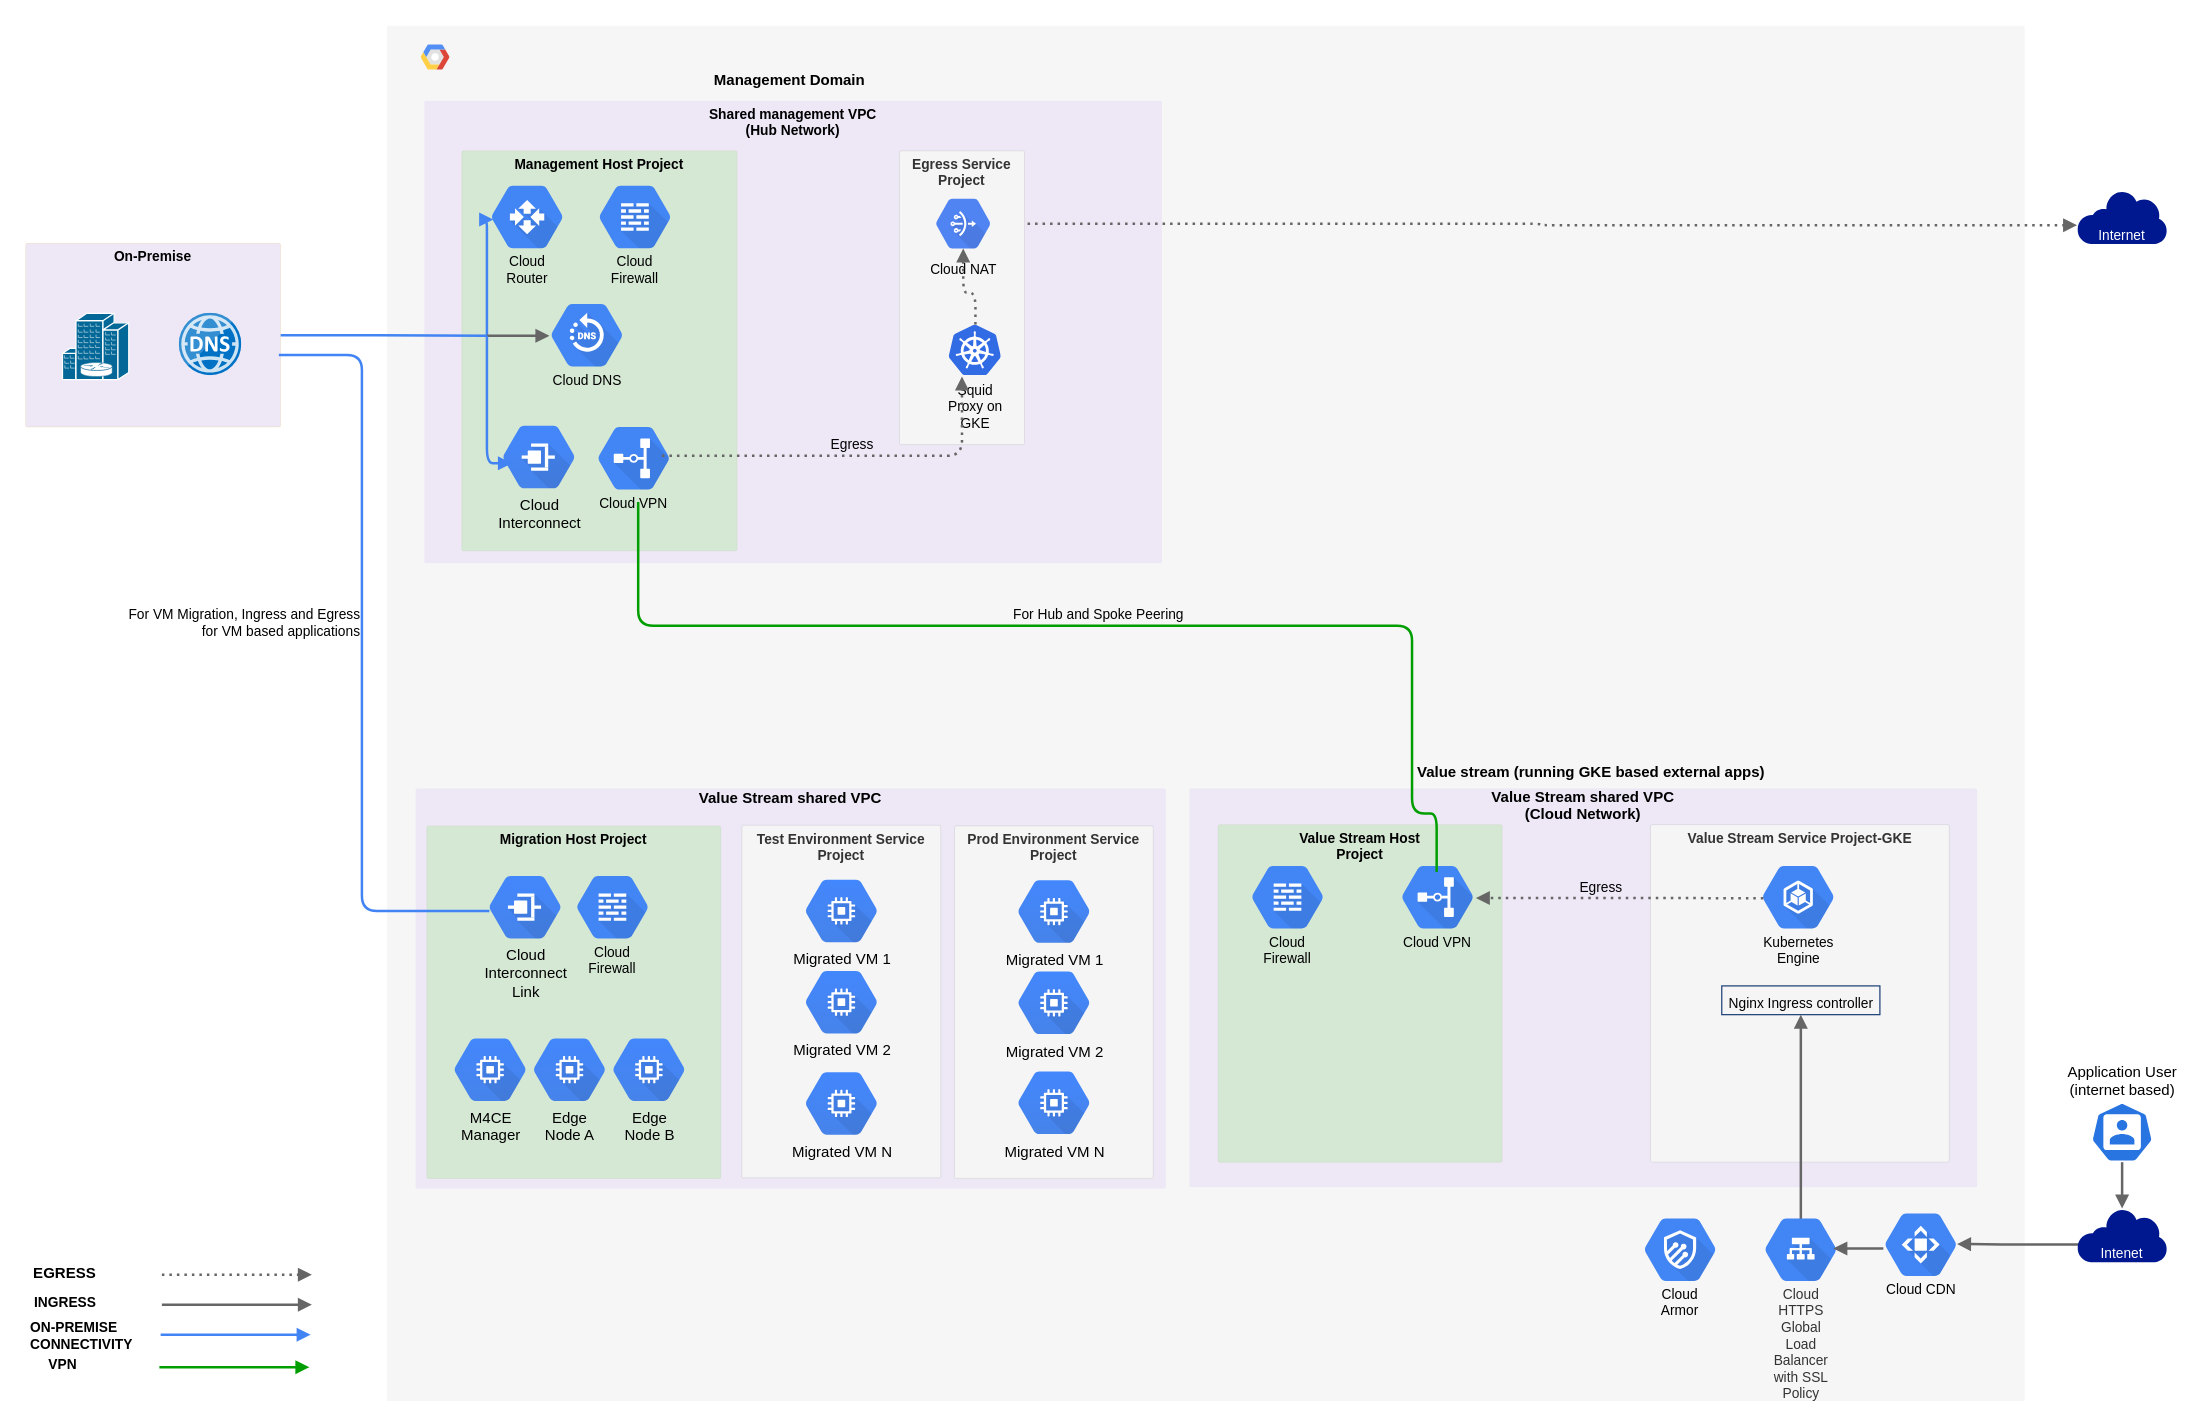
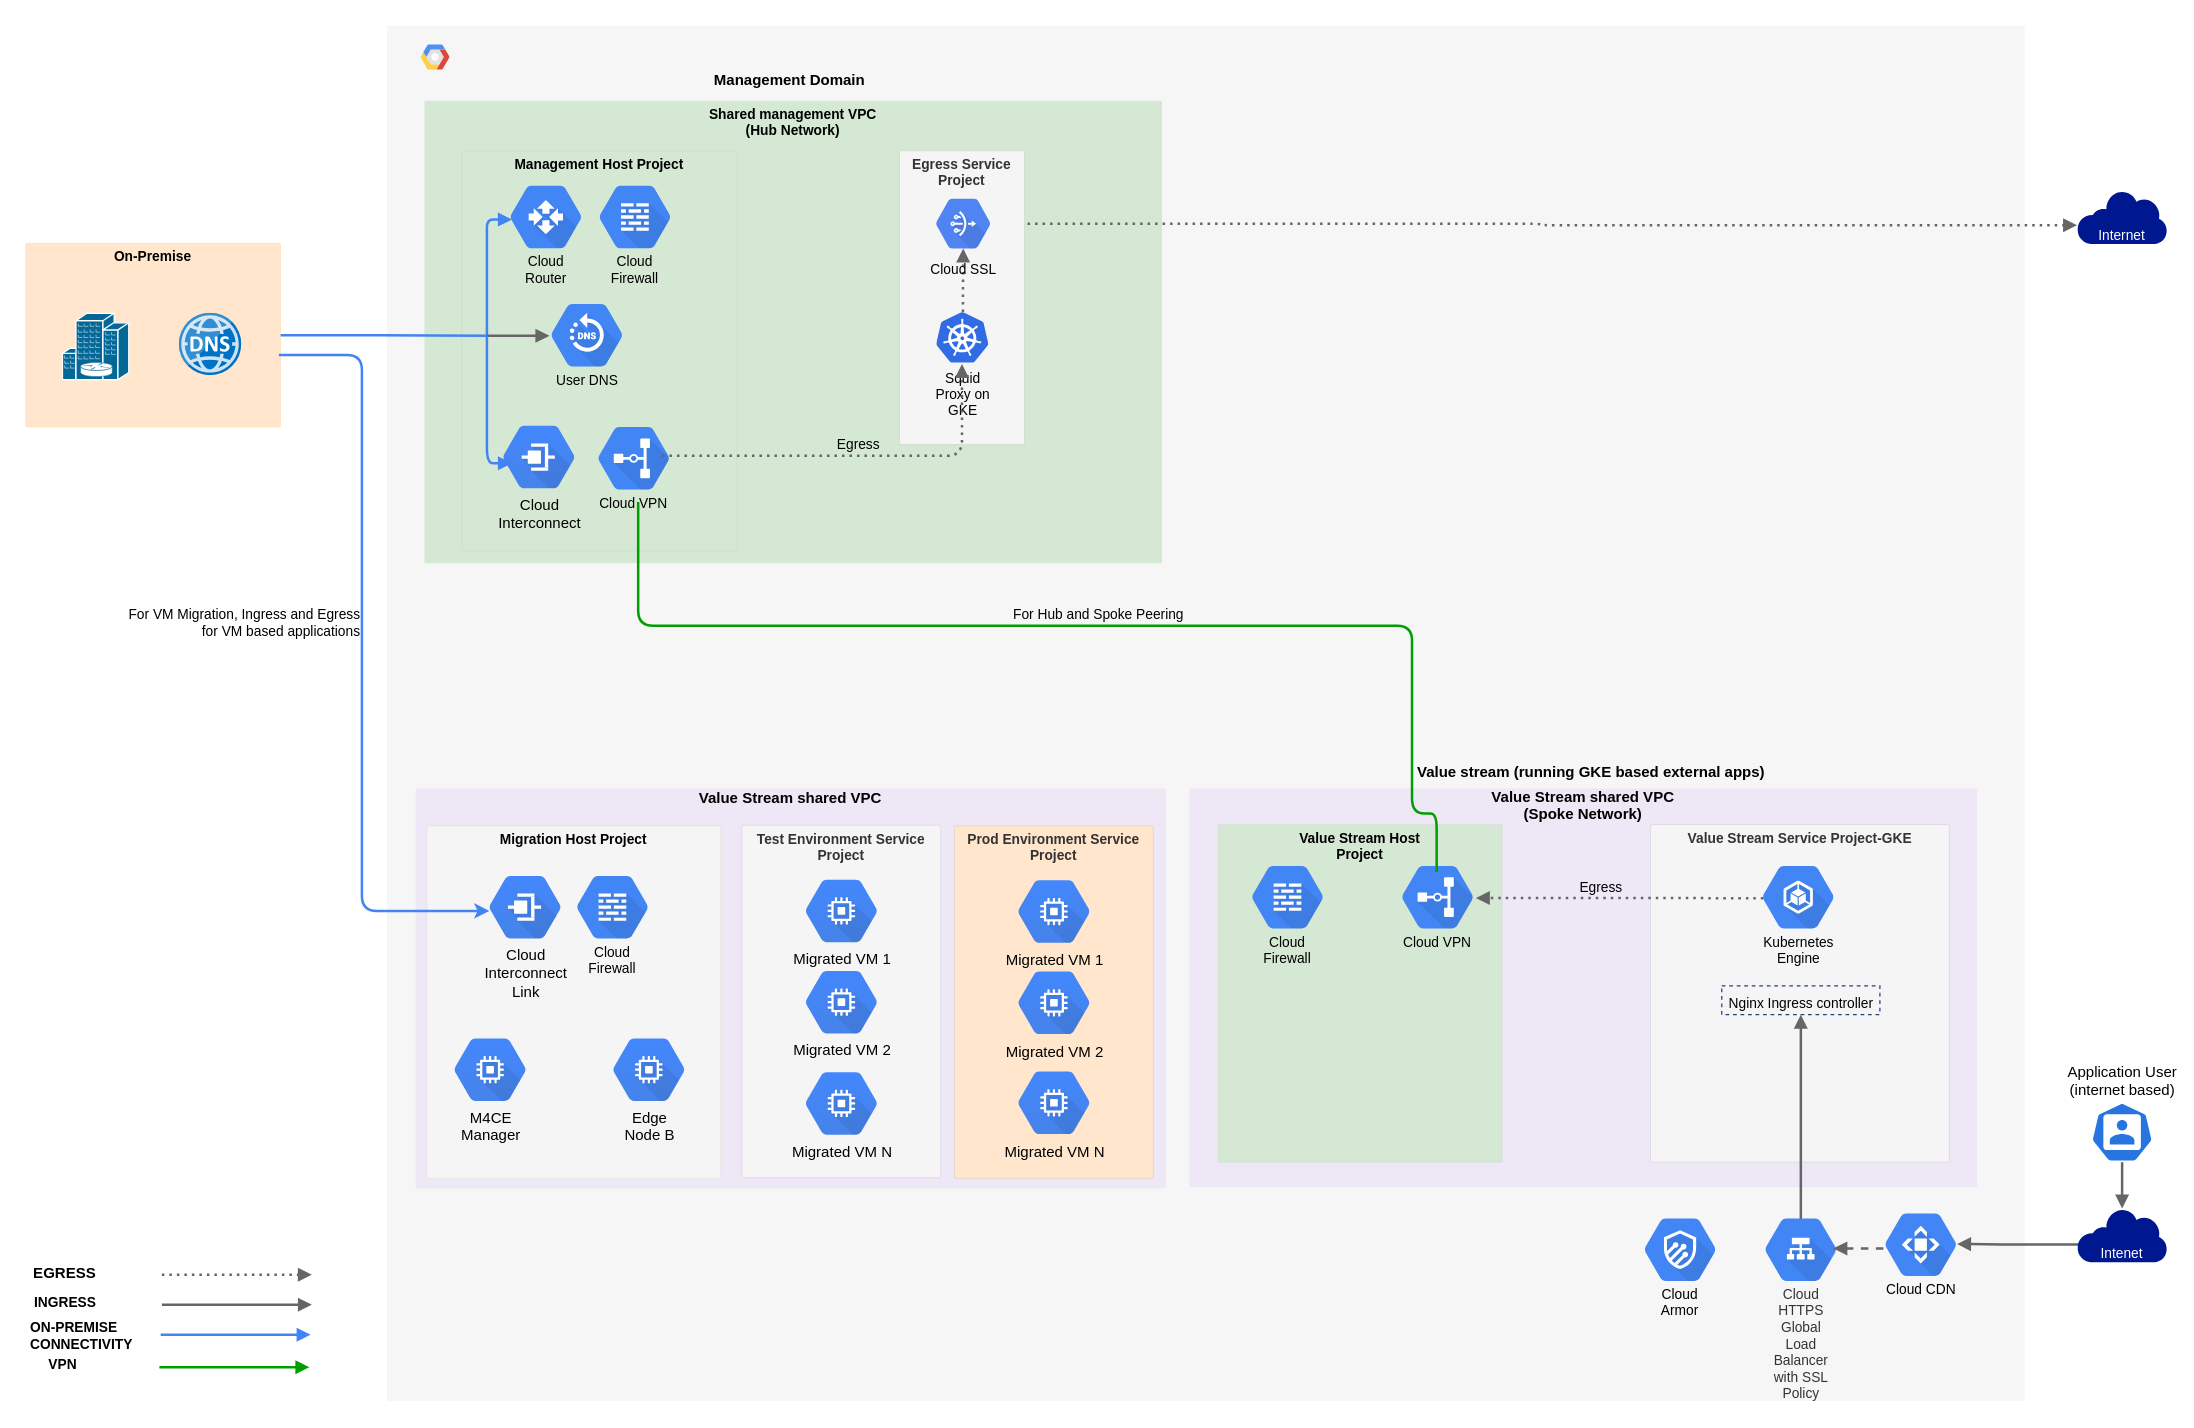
- <mxCell id="11" value="Cloud Router" style="html=1;whiteSpace=wrap;html=1;verticalLabelPosition=bottom;verticalAlign=top;strokeColor=none;shape=mxgraph.gcp2.cloud_router;fontSize=11;fontColor=#000000;spacing=0;strokeOpacity=100;fillOpacity=100;fillColor=#4285f4;" parent="1" vertex="1"><mxGeometry x="392.75" y="148" width="57" height="50" as="geometry" /></mxCell>
+ <mxCell id="11" value="Cloud Router" style="html=1;whiteSpace=wrap;html=1;verticalLabelPosition=bottom;verticalAlign=top;strokeColor=none;shape=mxgraph.gcp2.cloud_router;fontSize=11;fontColor=#000000;spacing=0;strokeOpacity=100;fillOpacity=100;fillColor=#4285f4;" parent="1" vertex="1"><mxGeometry x="407.75" y="148" width="57" height="50" as="geometry" /></mxCell>
- <mxCell id="52" value="&lt;font color=&quot;#000000&quot;&gt;Cloud NAT&lt;/font&gt;" style="html=1;fillColor=#5184F3;strokeColor=none;verticalAlign=top;labelPosition=center;verticalLabelPosition=bottom;align=center;spacingTop=-6;fontSize=11;fontStyle=0;fontColor=#999999;shape=mxgraph.gcp2.hexIcon;prIcon=cloud_nat" parent="1" vertex="1"><mxGeometry x="737" y="149" width="66" height="58.5" as="geometry" /></mxCell>
+ <mxCell id="52" value="&lt;font color=&quot;#000000&quot;&gt;Cloud SSL&lt;/font&gt;" style="html=1;fillColor=#5184F3;strokeColor=none;verticalAlign=top;labelPosition=center;verticalLabelPosition=bottom;align=center;spacingTop=-6;fontSize=11;fontStyle=0;fontColor=#999999;shape=mxgraph.gcp2.hexIcon;prIcon=cloud_nat" parent="1" vertex="1"><mxGeometry x="737" y="149" width="66" height="58.5" as="geometry" /></mxCell>
- <mxCell id="3" value="Shared management VPC&lt;br&gt;(Hub Network)" style="html=1;whiteSpace=wrap;fontSize=11;fontStyle=1;align=center;spacing=0;verticalAlign=top;strokeColor=none;rounded=1;absoluteArcSize=1;arcSize=2.4;fillColor=#EDE7F6;strokeWidth=0;" parent="1" vertex="1"><mxGeometry x="339" y="80" width="590" height="370" as="geometry" /></mxCell>
+ <mxCell id="3" value="Shared management VPC&lt;br&gt;(Hub Network)" style="html=1;whiteSpace=wrap;fontSize=11;fontStyle=1;align=center;spacing=0;verticalAlign=top;strokeColor=none;rounded=1;absoluteArcSize=1;arcSize=2.4;fillColor=#d5e8d4;strokeWidth=0;" parent="1" vertex="1"><mxGeometry x="339" y="80" width="590" height="370" as="geometry" /></mxCell>
- <mxCell id="4" value="On-Premise" style="html=1;whiteSpace=wrap;fontSize=11;fontStyle=1;spacing=0;verticalAlign=top;strokeColor=#d79b00;rounded=1;absoluteArcSize=1;arcSize=2.4;fillColor=#ede7f6;strokeWidth=0;" parent="1" vertex="1"><mxGeometry x="20" y="194" width="204" height="147" as="geometry" /></mxCell>
+ <mxCell id="4" value="On-Premise" style="html=1;whiteSpace=wrap;fontSize=11;fontStyle=1;spacing=0;verticalAlign=top;strokeColor=#d79b00;rounded=1;absoluteArcSize=1;arcSize=2.4;fillColor=#ffe6cc;strokeWidth=0;" parent="1" vertex="1"><mxGeometry x="20" y="194" width="204" height="147" as="geometry" /></mxCell>
- <mxCell id="50" value="Squid Proxy on GKE" style="html=1;whiteSpace=wrap;aspect=fixed;html=1;align=center;image;image=img/lib/mscae/Kubernetes.svg;fontSize=11;spacing=0;strokeOpacity=100;fillColor=#326ce5;labelBackgroundColor=none;" parent="1" vertex="1"><mxGeometry x="759" y="259" width="41.5" height="41.5" as="geometry" /></mxCell>
+ <mxCell id="50" value="Squid Proxy on GKE" style="html=1;whiteSpace=wrap;aspect=fixed;html=1;align=center;image;image=img/lib/mscae/Kubernetes.svg;fontSize=11;spacing=0;strokeOpacity=100;fillColor=#326ce5;labelBackgroundColor=none;" parent="1" vertex="1"><mxGeometry x="749" y="249" width="41.5" height="41.5" as="geometry" /></mxCell>
- <mxCell id="13" value="Cloud DNS" style="html=1;whiteSpace=wrap;html=1;verticalLabelPosition=bottom;verticalAlign=top;strokeColor=none;shape=mxgraph.gcp2.cloud_dns;fontSize=11;fontColor=#000000;spacing=0;strokeOpacity=100;fillOpacity=100;fillColor=#4285f4;" parent="1" vertex="1"><mxGeometry x="440.5" y="242.5" width="57" height="50" as="geometry" /></mxCell>
+ <mxCell id="13" value="User DNS" style="html=1;whiteSpace=wrap;html=1;verticalLabelPosition=bottom;verticalAlign=top;strokeColor=none;shape=mxgraph.gcp2.cloud_dns;fontSize=11;fontColor=#000000;spacing=0;strokeOpacity=100;fillOpacity=100;fillColor=#4285f4;" parent="1" vertex="1"><mxGeometry x="440.5" y="242.5" width="57" height="50" as="geometry" /></mxCell>
- <mxCell id="38" value="&lt;span style=&quot;font-weight: bold ; text-align: center&quot;&gt;Value Stream shared VPC&lt;br&gt;(Cloud Network)&lt;br&gt;&lt;/span&gt;" style="html=1;whiteSpace=wrap;overflow=width;html=1;spacing=0;verticalAlign=top;strokeColor=none;rounded=1;absoluteArcSize=1;arcSize=2.4;fillColor=#EDE7F6;strokeWidth=0;" parent="1" vertex="1"><mxGeometry x="951" y="630" width="630" height="319" as="geometry" /></mxCell>
+ <mxCell id="38" value="&lt;span style=&quot;font-weight: bold ; text-align: center&quot;&gt;Value Stream shared VPC&lt;br&gt;(Spoke Network)&lt;br&gt;&lt;/span&gt;" style="html=1;whiteSpace=wrap;overflow=width;html=1;spacing=0;verticalAlign=top;strokeColor=none;rounded=1;absoluteArcSize=1;arcSize=2.4;fillColor=#EDE7F6;strokeWidth=0;" parent="1" vertex="1"><mxGeometry x="951" y="630" width="630" height="319" as="geometry" /></mxCell>
- <mxCell id="34" value="Prod Environment Service Project" style="html=1;whiteSpace=wrap;fontSize=11;fontStyle=1;spacing=0;verticalAlign=top;strokeColor=#666666;rounded=1;absoluteArcSize=1;arcSize=2.4;fillColor=#f5f5f5;strokeWidth=0;fontColor=#333333;" parent="33" vertex="1"><mxGeometry width="159" height="282" as="geometry" /></mxCell>
+ <mxCell id="34" value="Prod Environment Service Project" style="html=1;whiteSpace=wrap;fontSize=11;fontStyle=1;spacing=0;verticalAlign=top;strokeColor=#666666;rounded=1;absoluteArcSize=1;arcSize=2.4;fillColor=#ffe6cc;strokeWidth=0;fontColor=#333333;" parent="33" vertex="1"><mxGeometry width="159" height="282" as="geometry" /></mxCell>
- <mxCell id="27" value="For VM Migration, Ingress and Egress&lt;br&gt;for VM based applications" style="html=1;jettySize=18;fontSize=11;strokeColor=#4284F3;strokeOpacity=100;strokeWidth=2;rounded=1;arcSize=24;edgeStyle=orthogonalEdgeStyle;startArrow=none;;endArrow=none;;entryX=0;entryY=0.56;entryDx=0;entryDy=0;entryPerimeter=0;exitX=0.993;exitY=0.608;exitDx=0;exitDy=0;exitPerimeter=0;labelBackgroundColor=none;labelPosition=left;verticalLabelPosition=middle;align=right;verticalAlign=middle;" parent="1" source="4" target="23" edge="1"><mxGeometry x="-0.08" width="100" height="100" relative="1" as="geometry"><Array as="points"><mxPoint x="289" y="283" /><mxPoint x="289" y="728" /></Array><mxPoint x="269" y="400" as="sourcePoint" /><mxPoint x="-266.5" y="703" as="targetPoint" /><mxPoint y="-1" as="offset" /></mxGeometry></mxCell>
+ <mxCell id="27" value="For VM Migration, Ingress and Egress&lt;br&gt;for VM based applications" style="html=1;jettySize=18;fontSize=11;strokeColor=#4284F3;strokeOpacity=100;strokeWidth=2;rounded=1;arcSize=24;edgeStyle=orthogonalEdgeStyle;startArrow=none;endArrow=classic;entryX=0;entryY=0.56;entryDx=0;entryDy=0;entryPerimeter=0;exitX=0.993;exitY=0.608;exitDx=0;exitDy=0;exitPerimeter=0;labelBackgroundColor=none;labelPosition=left;verticalLabelPosition=middle;align=right;verticalAlign=middle;" parent="1" source="4" target="23" edge="1"><mxGeometry x="-0.08" width="100" height="100" relative="1" as="geometry"><Array as="points"><mxPoint x="289" y="283" /><mxPoint x="289" y="728" /></Array><mxPoint x="269" y="400" as="sourcePoint" /><mxPoint x="-266.5" y="703" as="targetPoint" /><mxPoint y="-1" as="offset" /></mxGeometry></mxCell>
- <mxCell id="46" value="&lt;font style=&quot;font-size: 11px&quot;&gt;Nginx Ingress controller&lt;/font&gt;&lt;font style=&quot;font-size: 15px&quot;&gt;  &lt;/font&gt;" style="html=1;whiteSpace=wrap;;fontSize=16;fontColor=#000000;spacing=3;strokeColor=#21437a;fillOpacity=100;fillColor=none;" parent="1" vertex="1"><mxGeometry x="1376.75" y="788" width="126.5" height="23" as="geometry" /></mxCell>
+ <mxCell id="46" value="&lt;font style=&quot;font-size: 11px&quot;&gt;Nginx Ingress controller&lt;/font&gt;&lt;font style=&quot;font-size: 15px&quot;&gt;  &lt;/font&gt;" style="html=1;whiteSpace=wrap;fontSize=16;fontColor=#000000;spacing=3;strokeColor=#21437a;fillOpacity=100;fillColor=none;dashed=1;" parent="1" vertex="1"><mxGeometry x="1376.75" y="788" width="126.5" height="23" as="geometry" /></mxCell>
- <mxCell id="21" value="Migration Host Project" style="html=1;whiteSpace=wrap;fontSize=11;fontStyle=1;spacing=0;verticalAlign=top;strokeColor=#82b366;rounded=1;absoluteArcSize=1;arcSize=2.4;fillColor=#d5e8d4;strokeWidth=0;" parent="20" vertex="1"><mxGeometry width="235" height="282" as="geometry" /></mxCell>
+ <mxCell id="21" value="Migration Host Project" style="html=1;whiteSpace=wrap;fontSize=11;fontStyle=1;spacing=0;verticalAlign=top;strokeColor=#82b366;rounded=1;absoluteArcSize=1;arcSize=2.4;fillColor=#f5f5f5;strokeWidth=0;" parent="20" vertex="1"><mxGeometry width="235" height="282" as="geometry" /></mxCell>
- <mxCell id="25" value="Edge&lt;br&gt;Node A" style="shape=mxgraph.gcp.compute.compute_engine;html=1;fillColor=#4387FD;gradientColor=#4683EA;strokeColor=none;verticalLabelPosition=bottom;verticalAlign=top;align=center;" parent="20" vertex="1"><mxGeometry x="85.5" y="170" width="57" height="50" as="geometry" /></mxCell>
- <mxCell id="61" value="" style="html=1;jettySize=18;fontSize=11;strokeColor=#666666;strokeOpacity=100;strokeWidth=2;rounded=1;arcSize=24;edgeStyle=orthogonalEdgeStyle;startArrow=none;;endArrow=block;endFill=1;;exitX=-0.026;exitY=0.56;exitPerimeter=0;entryX=0.956;entryY=0.48;entryDx=0;entryDy=0;entryPerimeter=0;exitDx=0;exitDy=0;" parent="1" source="58" target="60" edge="1"><mxGeometry width="100" height="100" relative="1" as="geometry"><Array as="points" /><mxPoint x="1607" y="1000" as="targetPoint" /></mxGeometry></mxCell>
+ <mxCell id="61" value="" style="html=1;jettySize=18;fontSize=11;strokeColor=#666666;strokeOpacity=100;strokeWidth=2;rounded=1;arcSize=24;edgeStyle=orthogonalEdgeStyle;startArrow=none;endArrow=block;endFill=1;exitX=-0.026;exitY=0.56;exitPerimeter=0;entryX=0.956;entryY=0.48;entryDx=0;entryDy=0;entryPerimeter=0;exitDx=0;exitDy=0;dashed=1;" parent="1" source="58" target="60" edge="1"><mxGeometry width="100" height="100" relative="1" as="geometry"><Array as="points" /><mxPoint x="1607" y="1000" as="targetPoint" /></mxGeometry></mxCell>
